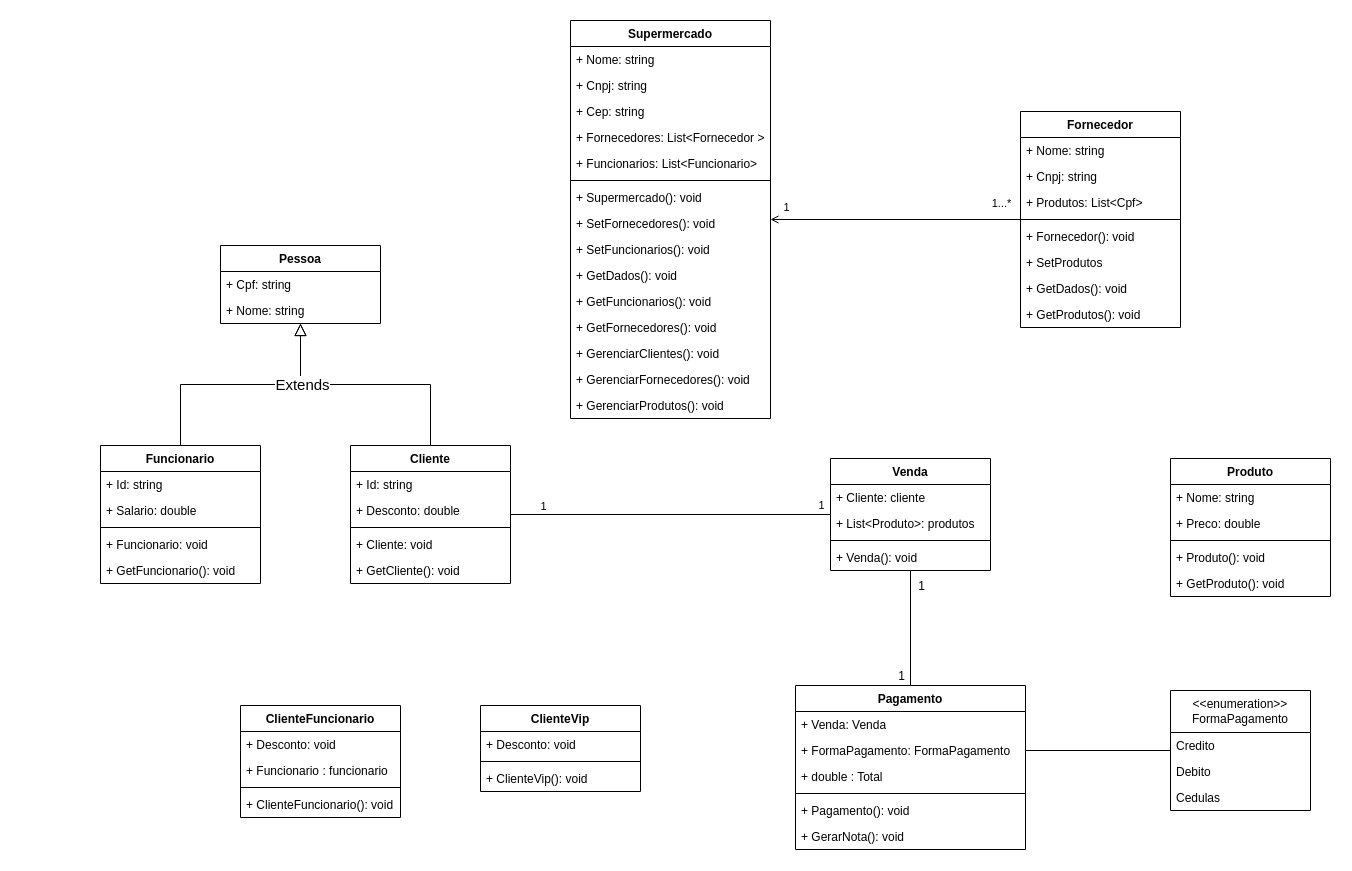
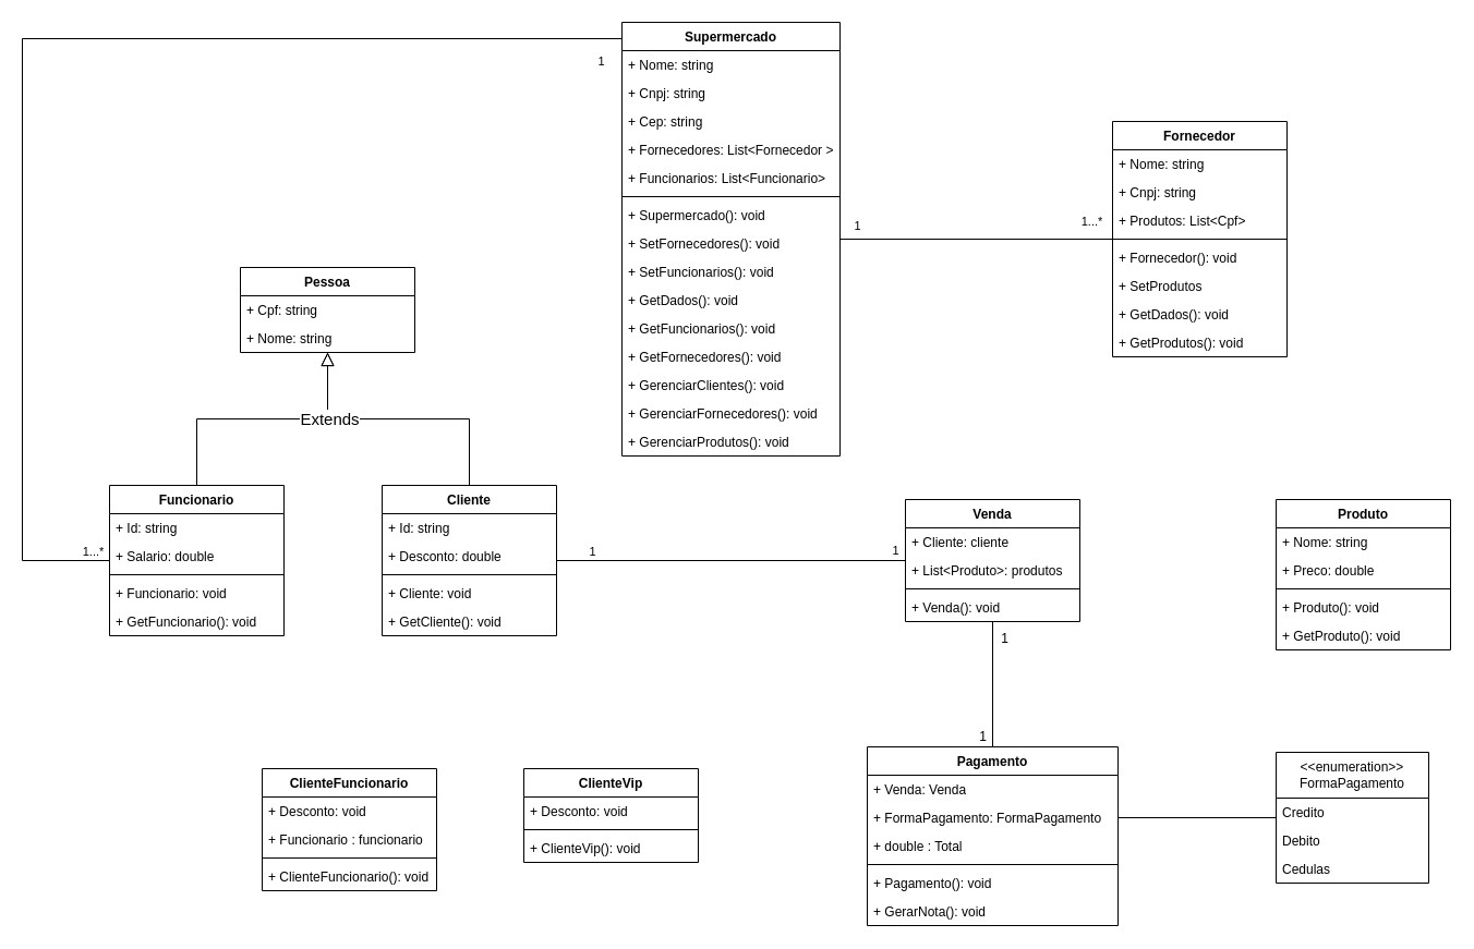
+ <mxCell id="31" style="edgeStyle=orthogonalEdgeStyle;rounded=0;orthogonalLoop=1;jettySize=auto;html=1;endArrow=none;startFill=0;labelBackgroundColor=none;fontColor=default;" edge="1" parent="1" source="34" target="49"><mxGeometry relative="1" as="geometry"><Array as="points"><mxPoint x="20" y="514" /><mxPoint x="20" y="35" /><mxPoint x="680" y="35" /></Array></mxGeometry></mxCell>
+ <mxCell id="32" value="1" style="edgeLabel;html=1;align=center;verticalAlign=middle;resizable=0;points=[];labelBackgroundColor=none;" vertex="1" connectable="0" parent="31"><mxGeometry x="0.959" y="3" relative="1" as="geometry"><mxPoint x="3" y="23" as="offset" /></mxGeometry></mxCell>
+ <mxCell id="33" value="1...*" style="edgeLabel;html=1;align=center;verticalAlign=middle;resizable=0;points=[];labelBackgroundColor=none;" vertex="1" connectable="0" parent="31"><mxGeometry x="-0.961" y="3" relative="1" as="geometry"><mxPoint x="6" y="-12" as="offset" /></mxGeometry></mxCell>
- <mxCell id="65" style="edgeStyle=orthogonalEdgeStyle;rounded=0;orthogonalLoop=1;jettySize=auto;html=1;endArrow=open;startFill=0;labelBackgroundColor=none;fontColor=default;" edge="1" parent="1" source="68" target="49"><mxGeometry relative="1" as="geometry" /></mxCell>
+ <mxCell id="65" style="edgeStyle=orthogonalEdgeStyle;rounded=0;orthogonalLoop=1;jettySize=auto;html=1;endArrow=none;startFill=0;labelBackgroundColor=none;fontColor=default;" edge="1" parent="1" source="68" target="49"><mxGeometry relative="1" as="geometry" /></mxCell>
